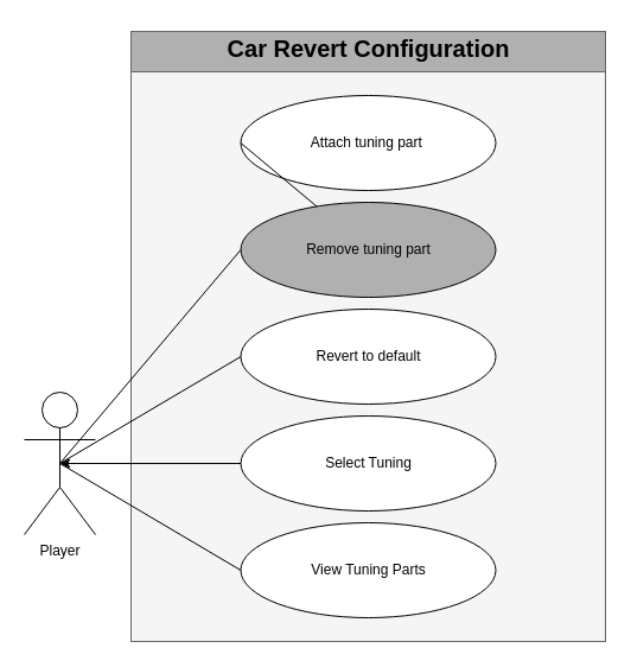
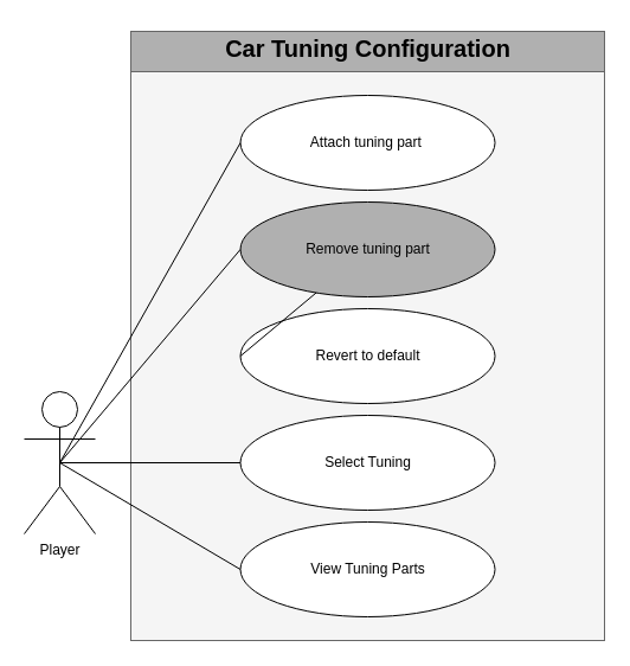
- <mxCell id="4" value="&lt;font style=&quot;font-size: 20px;&quot;&gt;Car Revert Configuration&lt;/font&gt;" style="text;html=1;align=center;verticalAlign=middle;resizable=0;points=[];autosize=1;strokeColor=none;fillColor=none;fontStyle=1" parent="1" vertex="1"><mxGeometry x="180" y="20" width="260" height="40" as="geometry" /></mxCell>
+ <mxCell id="4" value="&lt;font style=&quot;font-size: 20px;&quot;&gt;Car Tuning Configuration&lt;/font&gt;" style="text;html=1;align=center;verticalAlign=middle;resizable=0;points=[];autosize=1;strokeColor=none;fillColor=none;fontStyle=1" parent="1" vertex="1"><mxGeometry x="180" y="20" width="260" height="40" as="geometry" /></mxCell>
- <mxCell id="9" value="" style="endArrow=none;html=1;rounded=0;exitX=0;exitY=0.5;exitDx=0;exitDy=0;" parent="1" source="6" target="7" edge="1"><mxGeometry width="50" height="50" relative="1" as="geometry"><mxPoint x="550" y="220" as="sourcePoint" /><mxPoint x="620" y="295" as="targetPoint" /></mxGeometry></mxCell>
+ <mxCell id="9" value="" style="endArrow=none;html=1;rounded=0;entryX=0.5;entryY=0.5;entryDx=0;entryDy=0;entryPerimeter=0;exitX=0;exitY=0.5;exitDx=0;exitDy=0;" parent="1" source="6" target="5" edge="1"><mxGeometry width="50" height="50" relative="1" as="geometry"><mxPoint x="550" y="220" as="sourcePoint" /><mxPoint x="620" y="295" as="targetPoint" /></mxGeometry></mxCell>
- <mxCell id="11" value="" style="endArrow=none;html=1;rounded=0;entryX=0.5;entryY=0.5;entryDx=0;entryDy=0;entryPerimeter=0;exitX=0;exitY=0.5;exitDx=0;exitDy=0;" parent="1" source="8" target="5" edge="1"><mxGeometry width="50" height="50" relative="1" as="geometry"><mxPoint x="233" y="150" as="sourcePoint" /><mxPoint x="80" y="285" as="targetPoint" /></mxGeometry></mxCell>
+ <mxCell id="11" value="" style="endArrow=none;html=1;rounded=0;exitX=0;exitY=0.5;exitDx=0;exitDy=0;" parent="1" source="8" target="7" edge="1"><mxGeometry width="50" height="50" relative="1" as="geometry"><mxPoint x="233" y="150" as="sourcePoint" /><mxPoint x="80" y="285" as="targetPoint" /></mxGeometry></mxCell>
- <mxCell id="13" value="" style="endArrow=classic;html=1;rounded=0;entryX=0.5;entryY=0.5;entryDx=0;entryDy=0;entryPerimeter=0;exitX=0;exitY=0.5;exitDx=0;exitDy=0;" parent="1" source="12" target="5" edge="1"><mxGeometry width="50" height="50" relative="1" as="geometry"><mxPoint x="213" y="400" as="sourcePoint" /><mxPoint x="60" y="220" as="targetPoint" /></mxGeometry></mxCell>
+ <mxCell id="13" value="" style="endArrow=none;html=1;rounded=0;entryX=0.5;entryY=0.5;entryDx=0;entryDy=0;entryPerimeter=0;exitX=0;exitY=0.5;exitDx=0;exitDy=0;" parent="1" source="12" target="5" edge="1"><mxGeometry width="50" height="50" relative="1" as="geometry"><mxPoint x="213" y="400" as="sourcePoint" /><mxPoint x="60" y="220" as="targetPoint" /></mxGeometry></mxCell>
